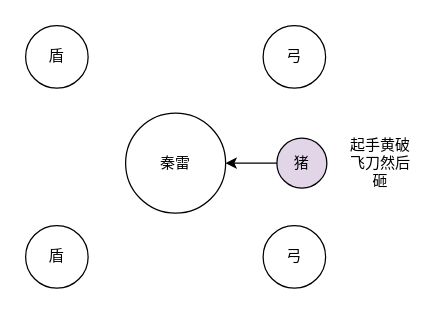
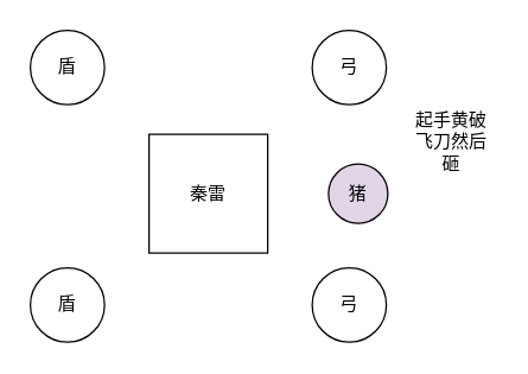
- <mxCell id="2" value="秦雷" style="ellipse;whiteSpace=wrap;html=1;aspect=fixed;" vertex="1" parent="1"><mxGeometry x="100" y="90" width="80" height="80" as="geometry" /></mxCell>
+ <mxCell id="2" value="秦雷" style="whiteSpace=wrap;html=1;aspect=fixed;rounded=0;" vertex="1" parent="1"><mxGeometry x="100" y="90" width="80" height="80" as="geometry" /></mxCell>
- <mxCell id="8" value="" style="endArrow=classic;html=1;rounded=0;exitX=0;exitY=0.5;exitDx=0;exitDy=0;" edge="1" parent="1" source="7" target="2"><mxGeometry width="50" height="50" relative="1" as="geometry"><mxPoint x="250" y="150" as="sourcePoint" /><mxPoint x="300" y="100" as="targetPoint" /></mxGeometry></mxCell>
- <mxCell id="9" value="起手黄破飞刀然后砸" style="text;html=1;strokeColor=none;fillColor=none;align=center;verticalAlign=middle;whiteSpace=wrap;rounded=0;" vertex="1" parent="1"><mxGeometry x="274" y="115" width="60" height="30" as="geometry" /></mxCell>
+ <mxCell id="9" value="起手黄破飞刀然后砸" style="text;html=1;strokeColor=none;fillColor=none;align=center;verticalAlign=middle;whiteSpace=wrap;rounded=0;" vertex="1" parent="1"><mxGeometry x="274" y="80" width="60" height="30" as="geometry" /></mxCell>
